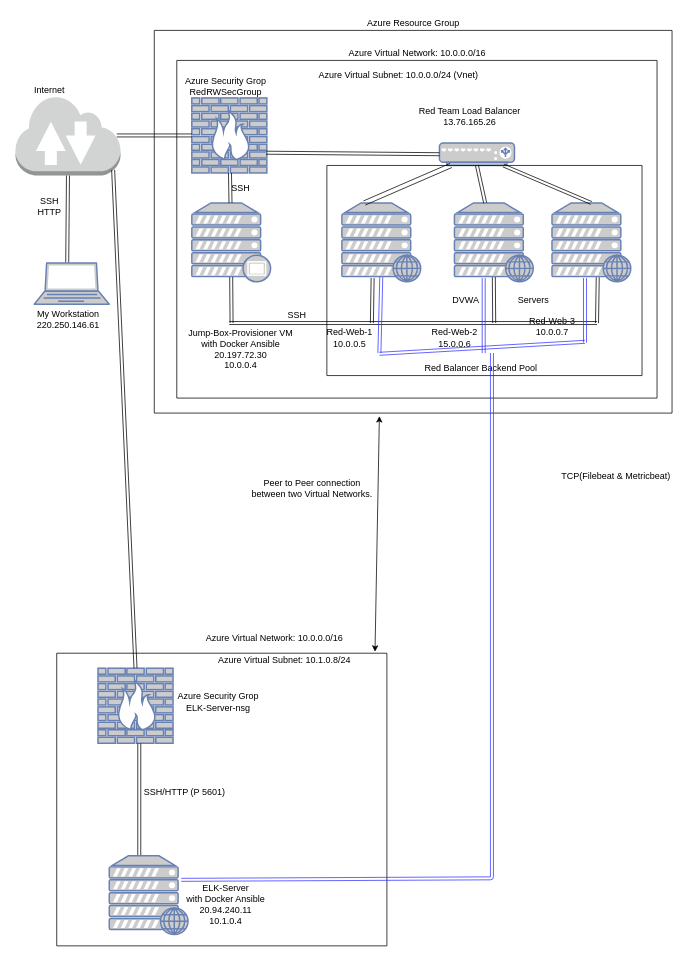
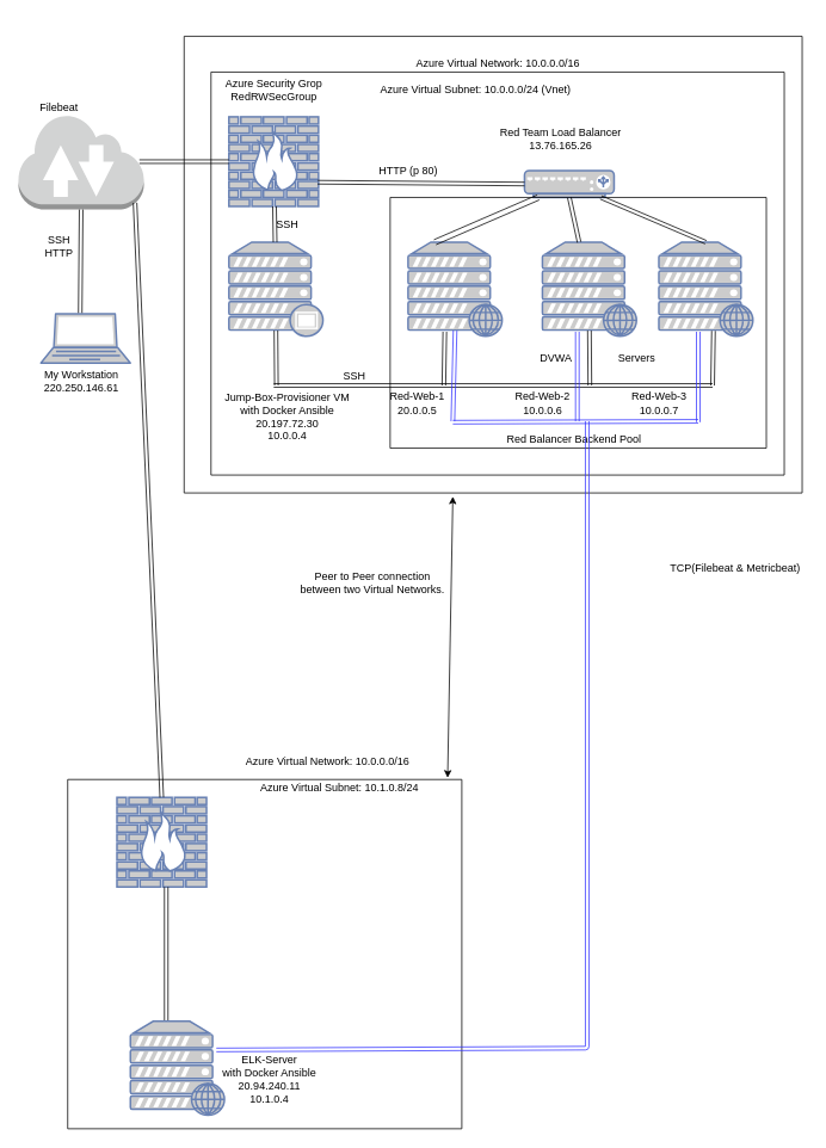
- <mxCell id="41" value="Azure Resource Group" style="text;html=1;resizable=0;autosize=1;align=center;verticalAlign=middle;points=[];fillColor=none;strokeColor=none;rounded=0;" parent="1" vertex="1"><mxGeometry x="480" y="20" width="140" height="20" as="geometry" /></mxCell>
- <mxCell id="30" value="Azure Security Grop&lt;br&gt;RedRWSecGroup" style="text;html=1;resizable=0;autosize=1;align=center;verticalAlign=middle;points=[];fillColor=none;strokeColor=none;rounded=0;" parent="1" vertex="1"><mxGeometry x="240" y="100" width="120" height="30" as="geometry" /></mxCell>
+ <mxCell id="30" value="Azure Security Grop&lt;br&gt;RedRWSecGroup" style="text;html=1;resizable=0;autosize=1;align=center;verticalAlign=middle;points=[];fillColor=none;strokeColor=none;rounded=0;" parent="1" vertex="1"><mxGeometry x="245" y="85" width="120" height="30" as="geometry" /></mxCell>
- <mxCell id="36" value="Internet" style="text;html=1;resizable=0;autosize=1;align=center;verticalAlign=middle;points=[];fillColor=none;strokeColor=none;rounded=0;" parent="1" vertex="1"><mxGeometry x="35" y="110" width="60" height="20" as="geometry" /></mxCell>
+ <mxCell id="36" value="Filebeat" style="text;html=1;resizable=0;autosize=1;align=center;verticalAlign=middle;points=[];fillColor=none;strokeColor=none;rounded=0;" parent="1" vertex="1"><mxGeometry x="35" y="110" width="60" height="20" as="geometry" /></mxCell>
+ <mxCell id="28" value="HTTP (p 80)" style="text;html=1;resizable=0;autosize=1;align=center;verticalAlign=middle;points=[];fillColor=none;strokeColor=none;rounded=0;" parent="1" vertex="1"><mxGeometry x="415" y="180" width="80" height="20" as="geometry" /></mxCell>
- <mxCell id="21" value="Red-Web-3&lt;br&gt;10.0.0.7" style="text;html=1;resizable=0;autosize=1;align=center;verticalAlign=middle;points=[];fillColor=none;strokeColor=none;rounded=0;" parent="16" vertex="1"><mxGeometry x="490" y="380" width="80" height="30" as="geometry" /></mxCell>
+ <mxCell id="21" value="Red-Web-3&lt;br&gt;10.0.0.7" style="text;html=1;resizable=0;autosize=1;align=center;verticalAlign=middle;points=[];fillColor=none;strokeColor=none;rounded=0;" parent="16" vertex="1"><mxGeometry x="490" y="395" width="80" height="30" as="geometry" /></mxCell>
- <mxCell id="19" value="Red-Web-1&lt;br&gt;10.0.0.5" style="text;html=1;resizable=0;autosize=1;align=center;verticalAlign=middle;points=[];fillColor=none;strokeColor=none;rounded=0;" parent="16" vertex="1"><mxGeometry x="220" y="395" width="80" height="30" as="geometry" /></mxCell>
+ <mxCell id="19" value="Red-Web-1&lt;br&gt;20.0.0.5" style="text;html=1;resizable=0;autosize=1;align=center;verticalAlign=middle;points=[];fillColor=none;strokeColor=none;rounded=0;" parent="16" vertex="1"><mxGeometry x="220" y="395" width="80" height="30" as="geometry" /></mxCell>
- <mxCell id="20" value="Red-Web-2&lt;br&gt;15.0.0.6" style="text;html=1;resizable=0;autosize=1;align=center;verticalAlign=middle;points=[];fillColor=none;strokeColor=none;rounded=0;" parent="16" vertex="1"><mxGeometry x="360" y="395" width="80" height="30" as="geometry" /></mxCell>
+ <mxCell id="20" value="Red-Web-2&lt;br&gt;10.0.0.6" style="text;html=1;resizable=0;autosize=1;align=center;verticalAlign=middle;points=[];fillColor=none;strokeColor=none;rounded=0;" parent="16" vertex="1"><mxGeometry x="360" y="395" width="80" height="30" as="geometry" /></mxCell>
- <mxCell id="47" value="Azure Security Grop&lt;br&gt;ELK-Server-nsg" style="text;html=1;resizable=0;autosize=1;align=center;verticalAlign=middle;points=[];fillColor=none;strokeColor=none;rounded=0;" parent="46" vertex="1"><mxGeometry x="155" y="50" width="120" height="30" as="geometry" /></mxCell>
- <mxCell id="51" value="SSH/HTTP (P 5601)&lt;br&gt;" style="text;html=1;resizable=0;autosize=1;align=center;verticalAlign=middle;points=[];fillColor=none;strokeColor=none;rounded=0;" parent="46" vertex="1"><mxGeometry x="110" y="175" width="120" height="20" as="geometry" /></mxCell>
